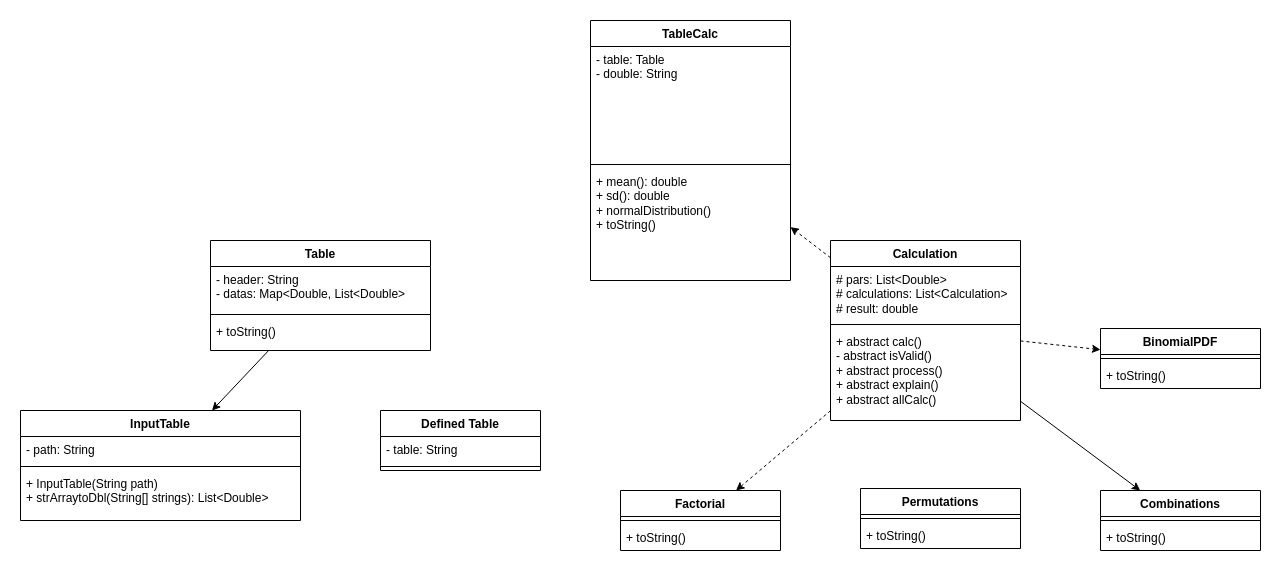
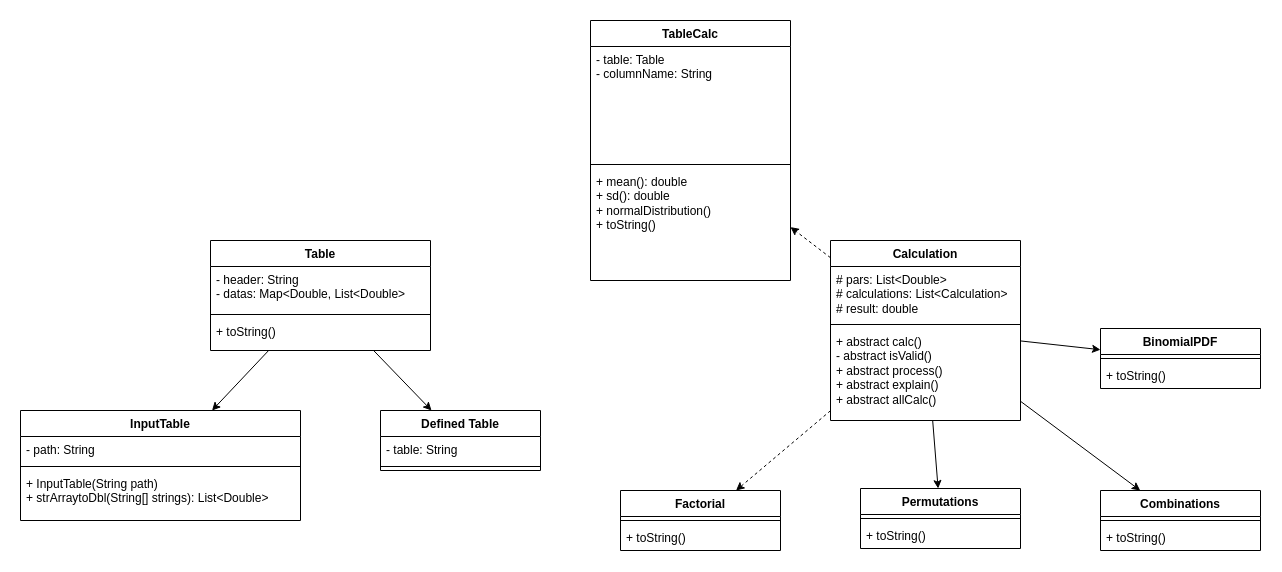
- <mxCell id="36" value="- table: Table&lt;div&gt;- double: String&lt;/div&gt;" style="text;strokeColor=none;fillColor=none;align=left;verticalAlign=top;spacingLeft=4;spacingRight=4;overflow=hidden;rotatable=0;points=[[0,0.5],[1,0.5]];portConstraint=eastwest;whiteSpace=wrap;html=1;" vertex="1" parent="35"><mxGeometry y="26" width="200" height="114" as="geometry" /></mxCell>
+ <mxCell id="36" value="- table: Table&lt;div&gt;- columnName: String&lt;/div&gt;" style="text;strokeColor=none;fillColor=none;align=left;verticalAlign=top;spacingLeft=4;spacingRight=4;overflow=hidden;rotatable=0;points=[[0,0.5],[1,0.5]];portConstraint=eastwest;whiteSpace=wrap;html=1;" vertex="1" parent="35"><mxGeometry y="26" width="200" height="114" as="geometry" /></mxCell>
- <mxCell id="33" value="" style="endArrow=classic;html=1;rounded=0;dashed=1;" edge="1" parent="1" source="15" target="28"><mxGeometry width="50" height="50" relative="1" as="geometry"><mxPoint x="1070" y="270" as="sourcePoint" /><mxPoint x="1120" y="220" as="targetPoint" /></mxGeometry></mxCell>
+ <mxCell id="33" value="" style="endArrow=classic;html=1;rounded=0;" edge="1" parent="1" source="15" target="28"><mxGeometry width="50" height="50" relative="1" as="geometry"><mxPoint x="1070" y="270" as="sourcePoint" /><mxPoint x="1120" y="220" as="targetPoint" /></mxGeometry></mxCell>
+ <mxCell id="14" value="" style="endArrow=classic;html=1;rounded=0;" edge="1" parent="1" source="2" target="10"><mxGeometry width="50" height="50" relative="1" as="geometry"><mxPoint x="300" y="390" as="sourcePoint" /><mxPoint x="350" y="340" as="targetPoint" /></mxGeometry></mxCell>
+ <mxCell id="32" value="" style="endArrow=classic;html=1;rounded=0;" edge="1" parent="1" source="15" target="22"><mxGeometry width="50" height="50" relative="1" as="geometry"><mxPoint x="1150" y="200" as="sourcePoint" /><mxPoint x="1200" y="150" as="targetPoint" /></mxGeometry></mxCell>
